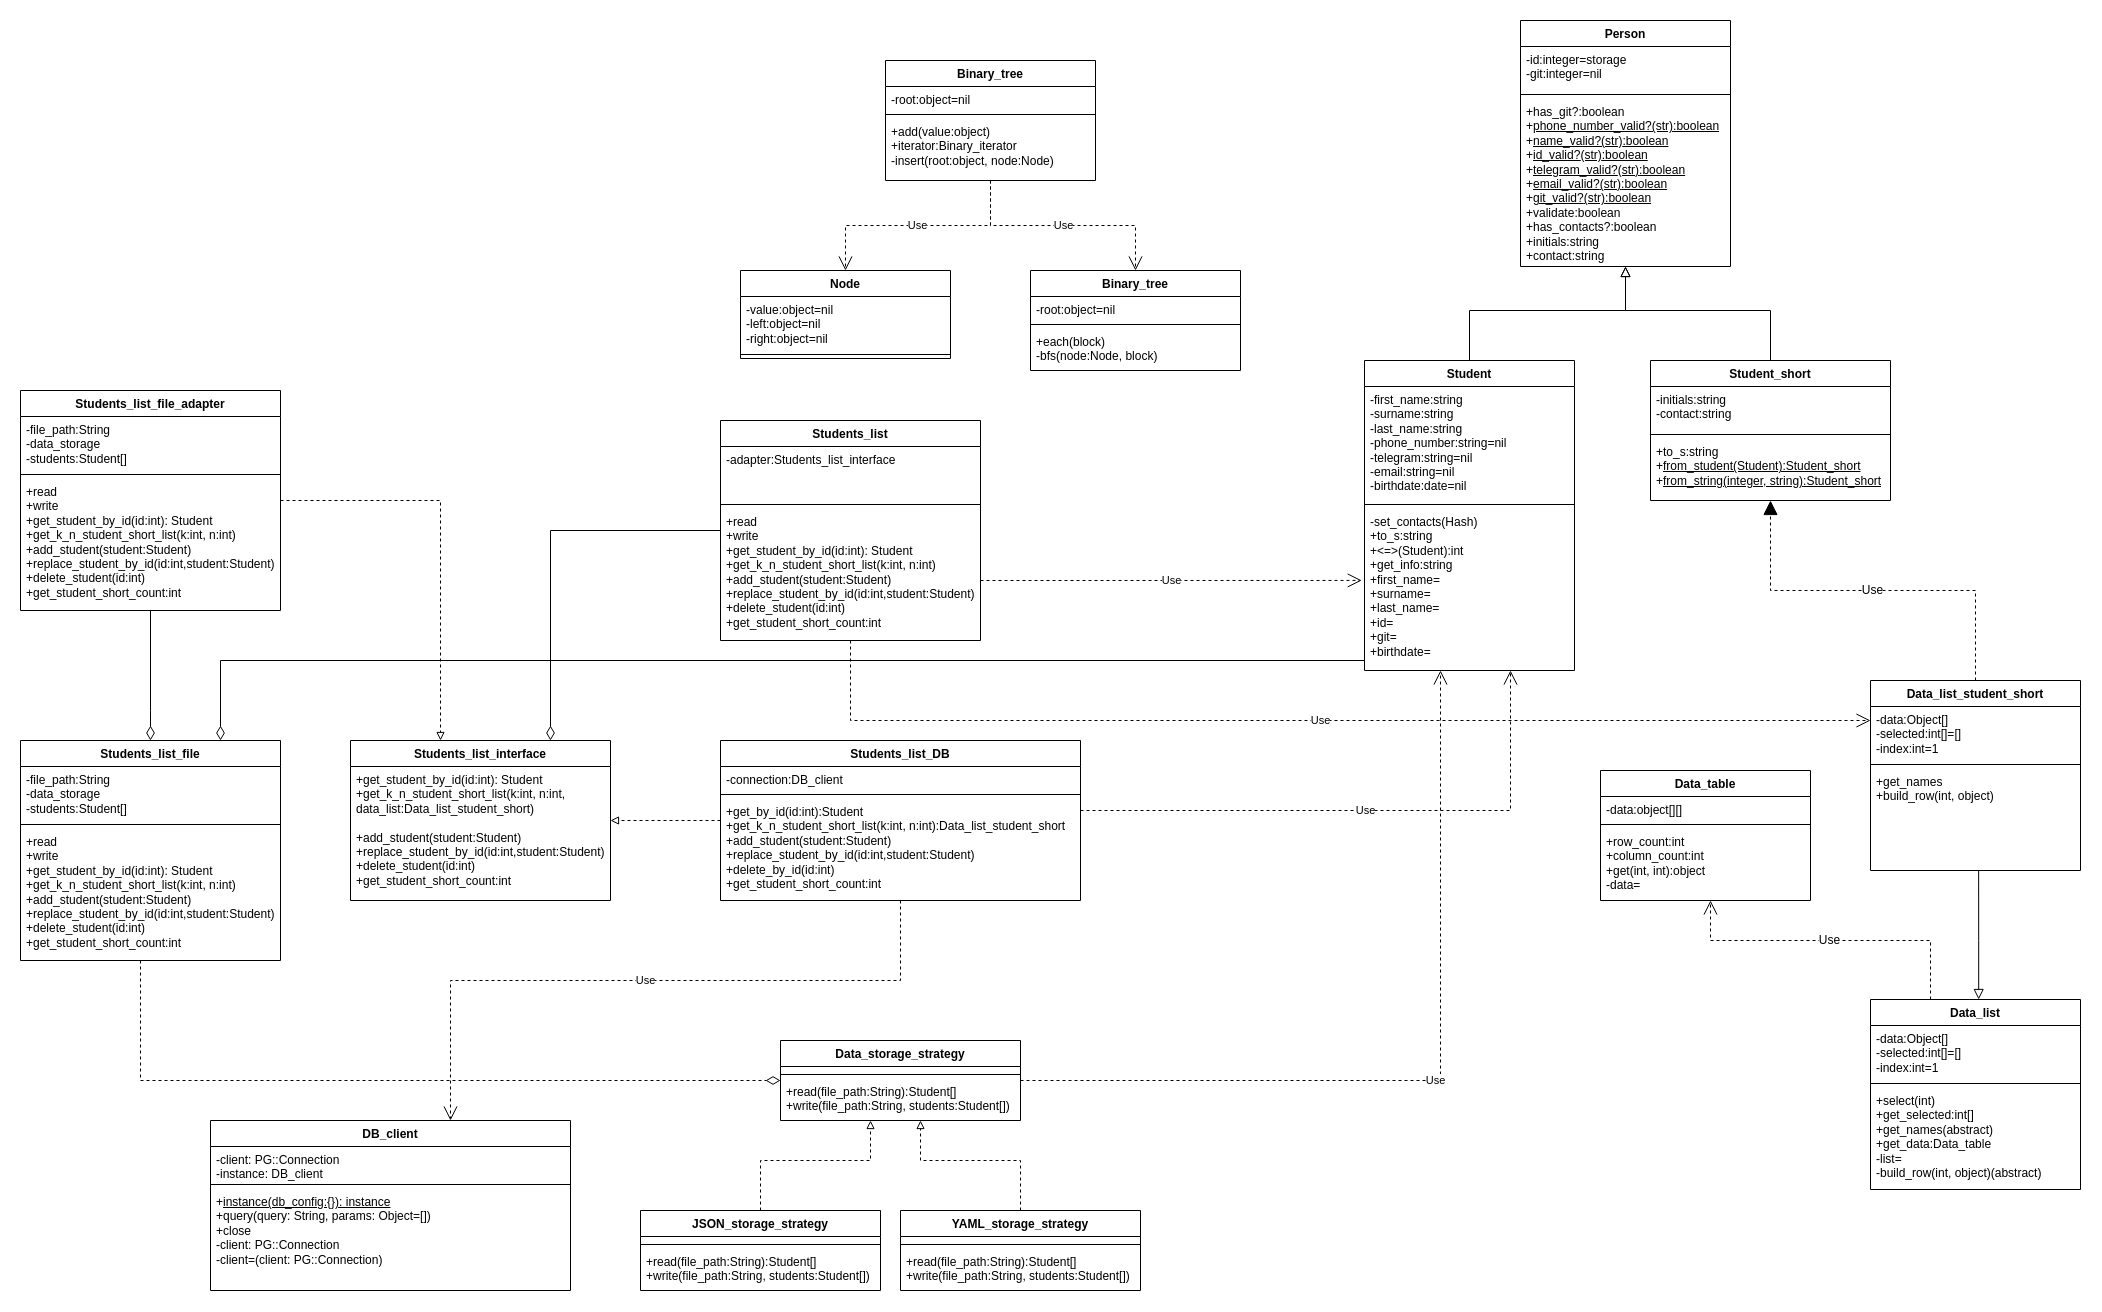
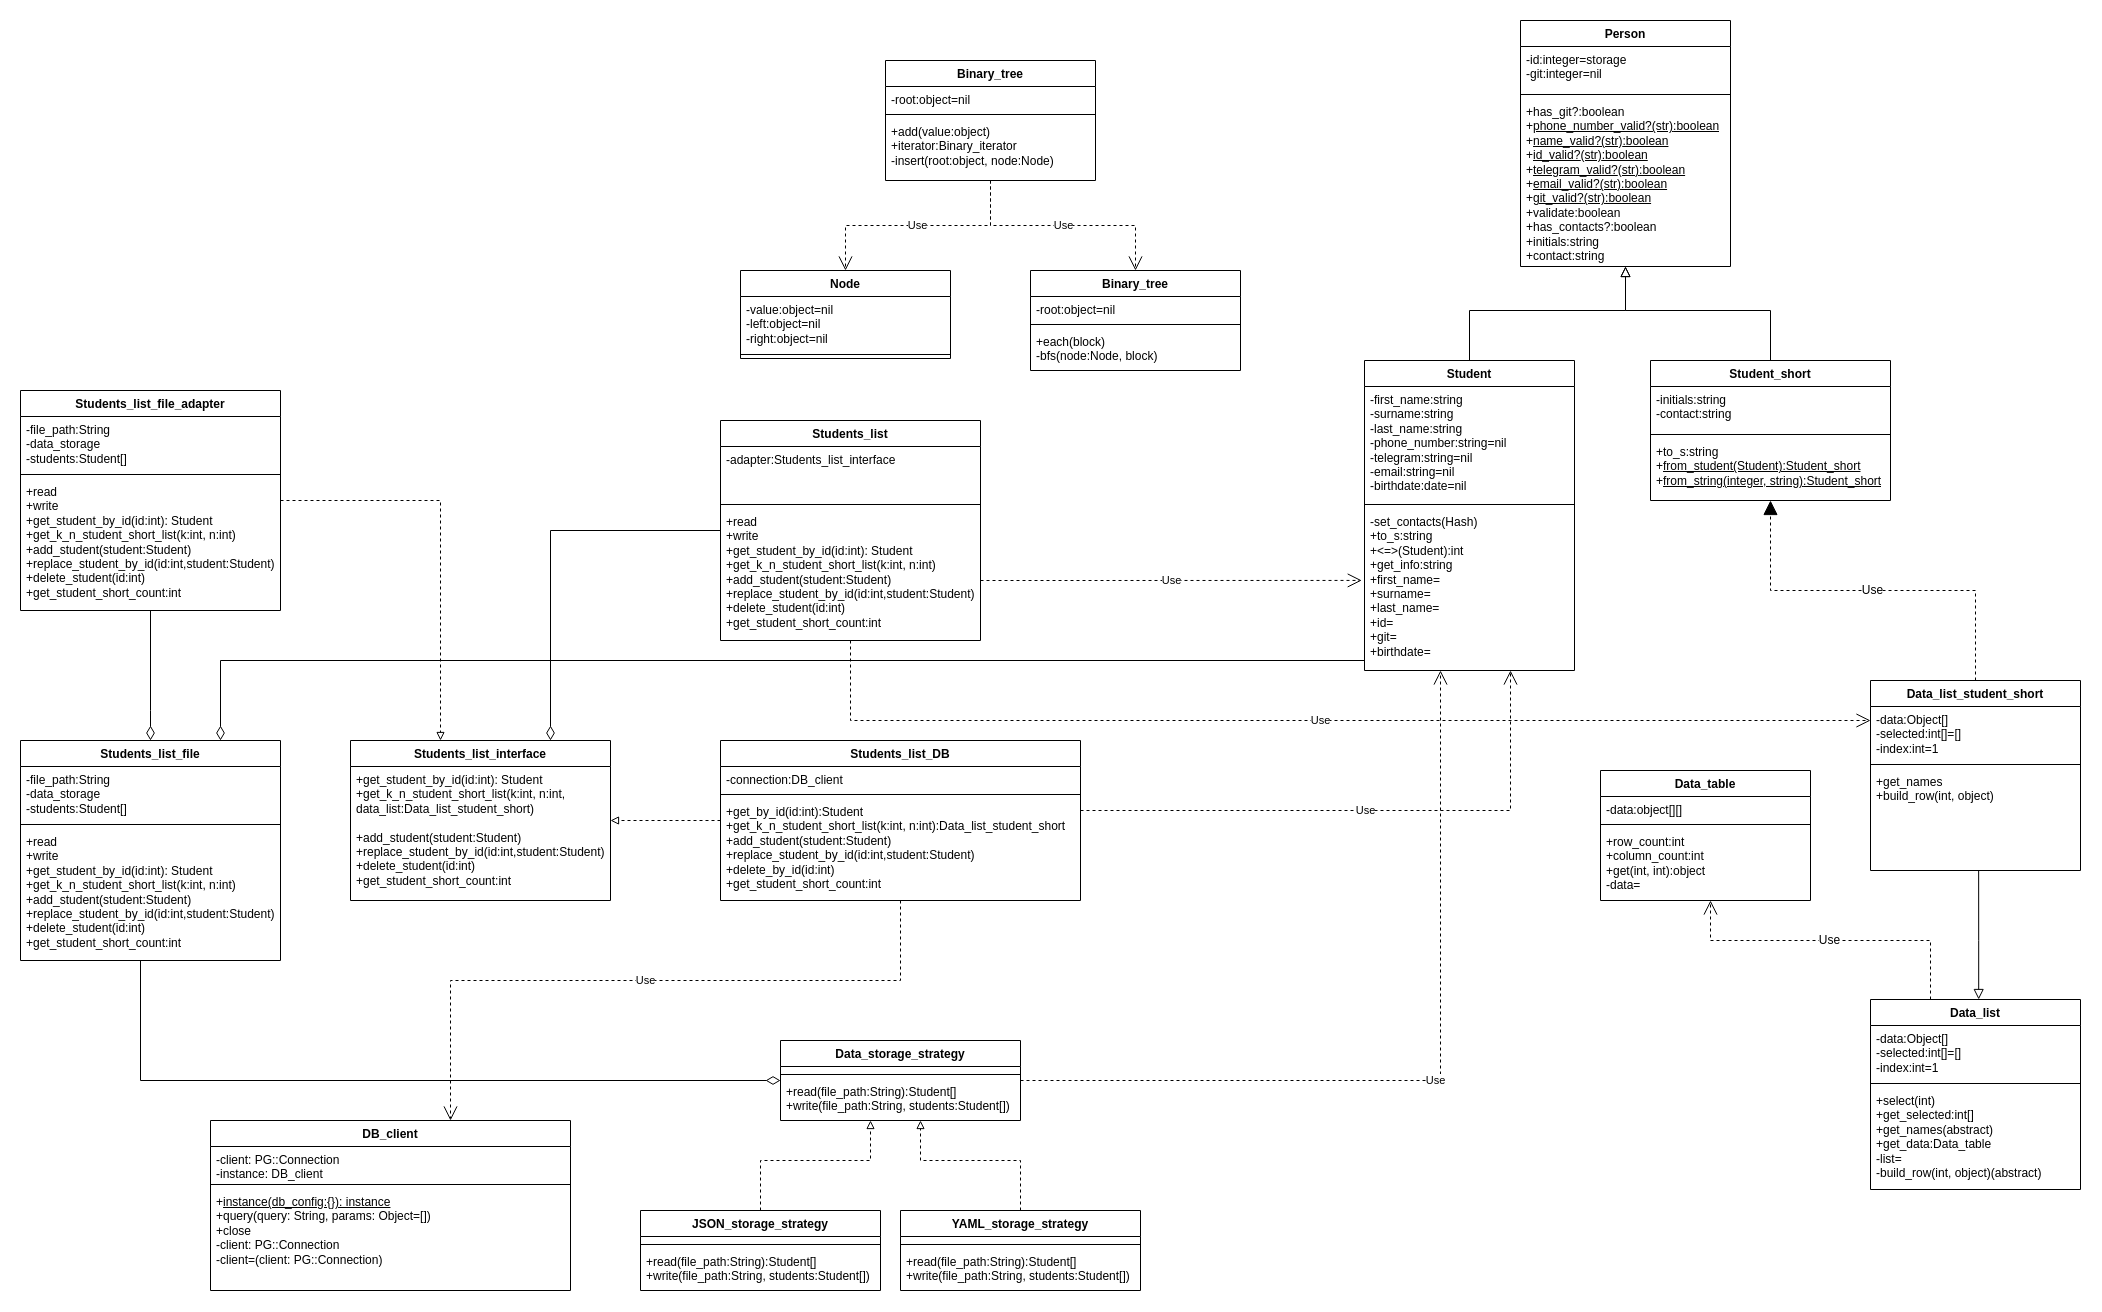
- <mxCell id="74" value="" style="endArrow=diamondThin;endSize=12;html=1;rounded=0;edgeStyle=orthogonalEdgeStyle;endFill=0;dashed=1;" edge="1" parent="1" source="78" target="41"><mxGeometry width="160" relative="1" as="geometry"><mxPoint x="570" y="780" as="sourcePoint" /><mxPoint x="570" y="930" as="targetPoint" /><Array as="points"><mxPoint x="140" y="1080" /></Array></mxGeometry></mxCell>
+ <mxCell id="74" value="" style="endArrow=diamondThin;endSize=12;html=1;rounded=0;edgeStyle=orthogonalEdgeStyle;endFill=0;" edge="1" parent="1" source="78" target="41"><mxGeometry width="160" relative="1" as="geometry"><mxPoint x="570" y="780" as="sourcePoint" /><mxPoint x="570" y="930" as="targetPoint" /><Array as="points"><mxPoint x="140" y="1080" /></Array></mxGeometry></mxCell>
